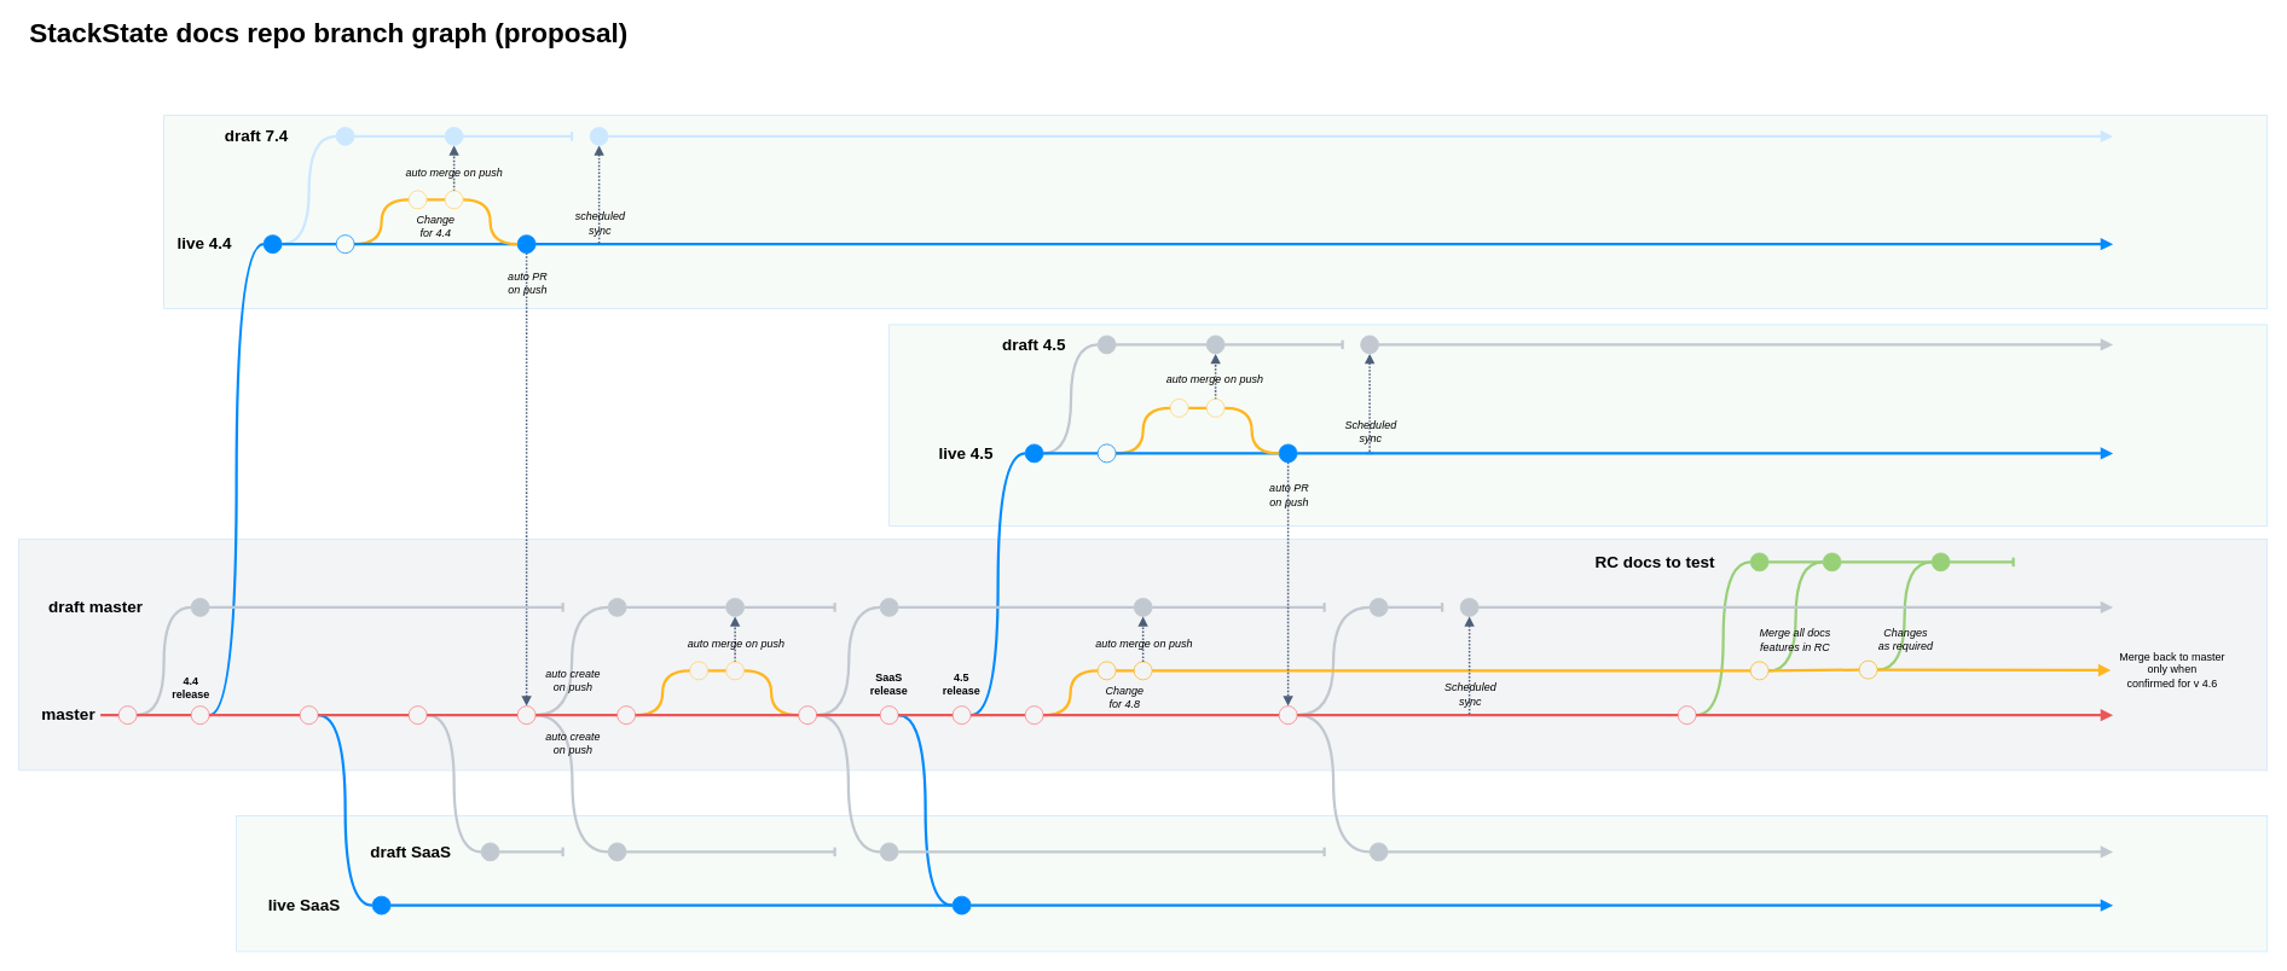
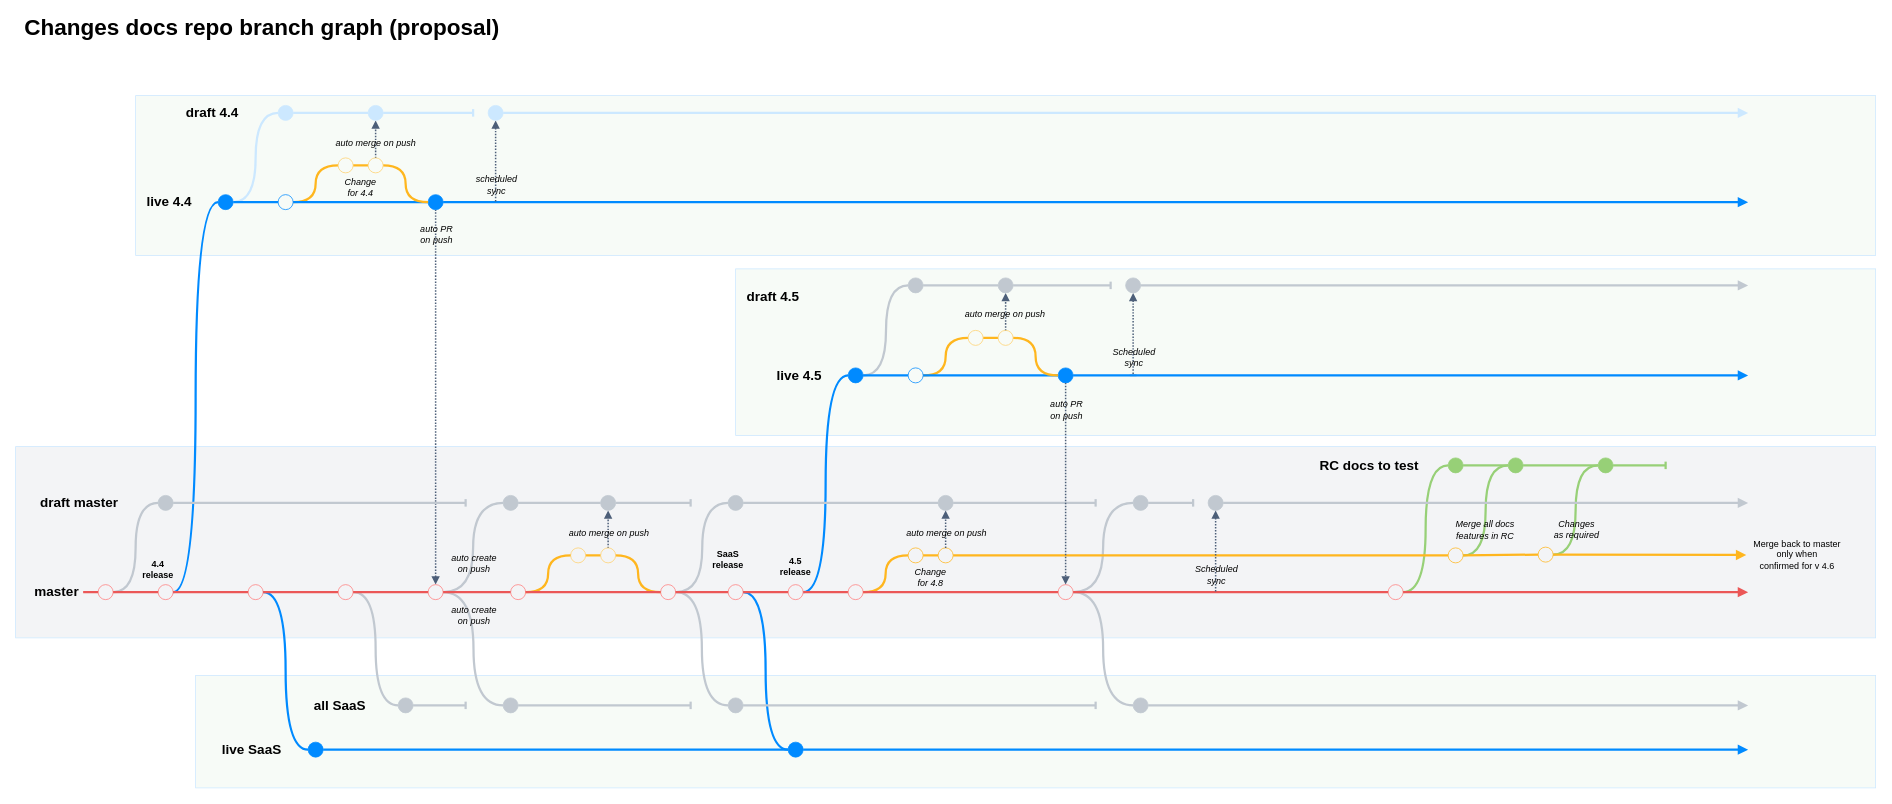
- <mxCell id="108" value="&lt;div&gt;&lt;b&gt;&lt;font style=&quot;font-size: 30px&quot;&gt;StackState docs repo branch graph (proposal)&lt;/font&gt;&lt;/b&gt;&lt;/div&gt;" style="text;html=1;strokeColor=none;fillColor=none;align=left;verticalAlign=middle;whiteSpace=wrap;rounded=0;fontSize=20;" vertex="1" parent="1"><mxGeometry x="30" y="20" width="670" height="30" as="geometry" /></mxCell>
+ <mxCell id="108" value="&lt;div&gt;&lt;b&gt;&lt;font style=&quot;font-size: 30px&quot;&gt;Changes docs repo branch graph (proposal)&lt;/font&gt;&lt;/b&gt;&lt;/div&gt;" style="text;html=1;strokeColor=none;fillColor=none;align=left;verticalAlign=middle;whiteSpace=wrap;rounded=0;fontSize=20;" vertex="1" parent="1"><mxGeometry x="30" y="20" width="670" height="30" as="geometry" /></mxCell>
- <mxCell id="50" value="&lt;b&gt;&lt;font style=&quot;font-size: 18px&quot;&gt;draft 7.4&lt;/font&gt;&lt;br&gt;&lt;/b&gt;" style="text;html=1;strokeColor=none;fillColor=none;align=center;verticalAlign=middle;whiteSpace=wrap;rounded=0;" vertex="1" parent="1"><mxGeometry x="230" y="135" width="105" height="30" as="geometry" /></mxCell>
+ <mxCell id="50" value="&lt;b&gt;&lt;font style=&quot;font-size: 18px&quot;&gt;draft 4.4&lt;/font&gt;&lt;br&gt;&lt;/b&gt;" style="text;html=1;strokeColor=none;fillColor=none;align=center;verticalAlign=middle;whiteSpace=wrap;rounded=0;" vertex="1" parent="1"><mxGeometry x="230" y="135" width="105" height="30" as="geometry" /></mxCell>
- <mxCell id="86" value="&lt;b&gt;&lt;font style=&quot;font-size: 18px&quot;&gt;draft 4.5&lt;/font&gt;&lt;br&gt;&lt;/b&gt;" style="text;html=1;strokeColor=none;fillColor=none;align=center;verticalAlign=middle;whiteSpace=wrap;rounded=0;" vertex="1" parent="1"><mxGeometry x="1095" y="365" width="90" height="30" as="geometry" /></mxCell>
+ <mxCell id="86" value="&lt;b&gt;&lt;font style=&quot;font-size: 18px&quot;&gt;draft 4.5&lt;/font&gt;&lt;br&gt;&lt;/b&gt;" style="text;html=1;strokeColor=none;fillColor=none;align=center;verticalAlign=middle;whiteSpace=wrap;rounded=0;" vertex="1" parent="1"><mxGeometry x="985" y="380" width="90" height="30" as="geometry" /></mxCell>
- <mxCell id="77" value="&lt;b&gt;SaaS release&lt;/b&gt;" style="text;html=1;strokeColor=none;fillColor=none;align=center;verticalAlign=middle;whiteSpace=wrap;rounded=0;" vertex="1" parent="1"><mxGeometry x="950" y="740" width="60" height="30" as="geometry" /></mxCell>
+ <mxCell id="77" value="&lt;b&gt;SaaS release&lt;/b&gt;" style="text;html=1;strokeColor=none;fillColor=none;align=center;verticalAlign=middle;whiteSpace=wrap;rounded=0;" vertex="1" parent="1"><mxGeometry x="940" y="730" width="60" height="30" as="geometry" /></mxCell>
- <mxCell id="69" value="&lt;b&gt;&lt;font style=&quot;font-size: 18px&quot;&gt;draft SaaS&lt;/font&gt;&lt;br&gt;&lt;/b&gt;" style="text;html=1;strokeColor=none;fillColor=none;align=center;verticalAlign=middle;whiteSpace=wrap;rounded=0;" vertex="1" parent="1"><mxGeometry x="405" y="925" width="95" height="30" as="geometry" /></mxCell>
+ <mxCell id="69" value="&lt;b&gt;&lt;font style=&quot;font-size: 18px&quot;&gt;all SaaS&lt;/font&gt;&lt;br&gt;&lt;/b&gt;" style="text;html=1;strokeColor=none;fillColor=none;align=center;verticalAlign=middle;whiteSpace=wrap;rounded=0;" vertex="1" parent="1"><mxGeometry x="405" y="925" width="95" height="30" as="geometry" /></mxCell>
